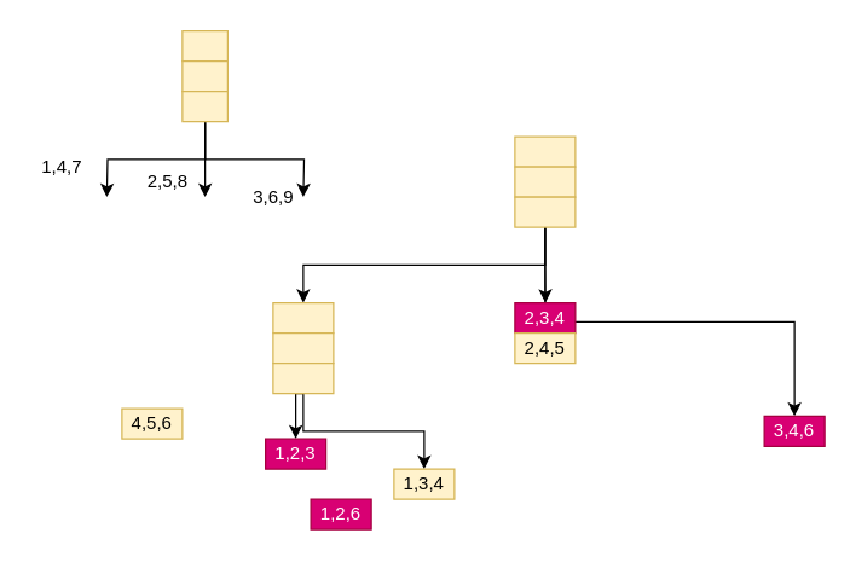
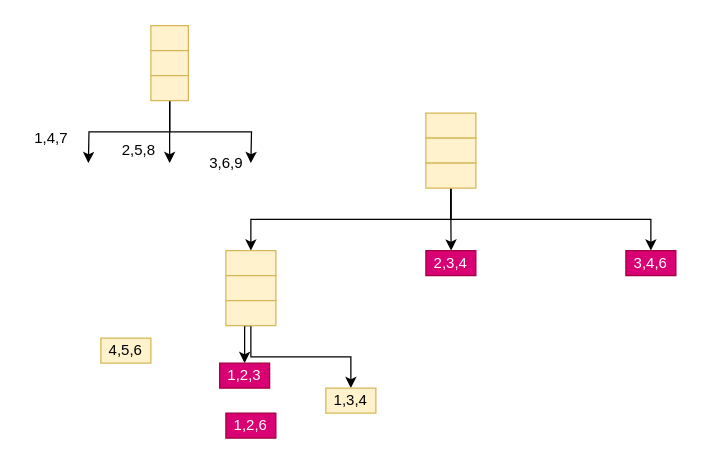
- <mxCell id="9" value="2,4,5" style="rounded=0;whiteSpace=wrap;html=1;fillColor=#fff2cc;strokeColor=#d6b656;" vertex="1" parent="1"><mxGeometry x="340" y="220" width="40" height="20" as="geometry" /></mxCell>
- <mxCell id="15" value="3,4,6" style="rounded=0;whiteSpace=wrap;html=1;fillColor=#d80073;strokeColor=#A50040;fontColor=#ffffff;" vertex="1" parent="1"><mxGeometry x="505" y="275" width="40" height="20" as="geometry" /></mxCell>
+ <mxCell id="15" value="3,4,6" style="rounded=0;whiteSpace=wrap;html=1;fillColor=#d80073;strokeColor=#A50040;fontColor=#ffffff;" vertex="1" parent="1"><mxGeometry x="500" y="200" width="40" height="20" as="geometry" /></mxCell>
- <mxCell id="17" value="1,2,6" style="rounded=0;whiteSpace=wrap;html=1;fillColor=#d80073;strokeColor=#A50040;fontColor=#ffffff;" vertex="1" parent="1"><mxGeometry x="205" y="330" width="40" height="20" as="geometry" /></mxCell>
+ <mxCell id="17" value="1,2,6" style="rounded=0;whiteSpace=wrap;html=1;fillColor=#d80073;strokeColor=#A50040;fontColor=#ffffff;" vertex="1" parent="1"><mxGeometry x="180" y="330" width="40" height="20" as="geometry" /></mxCell>
